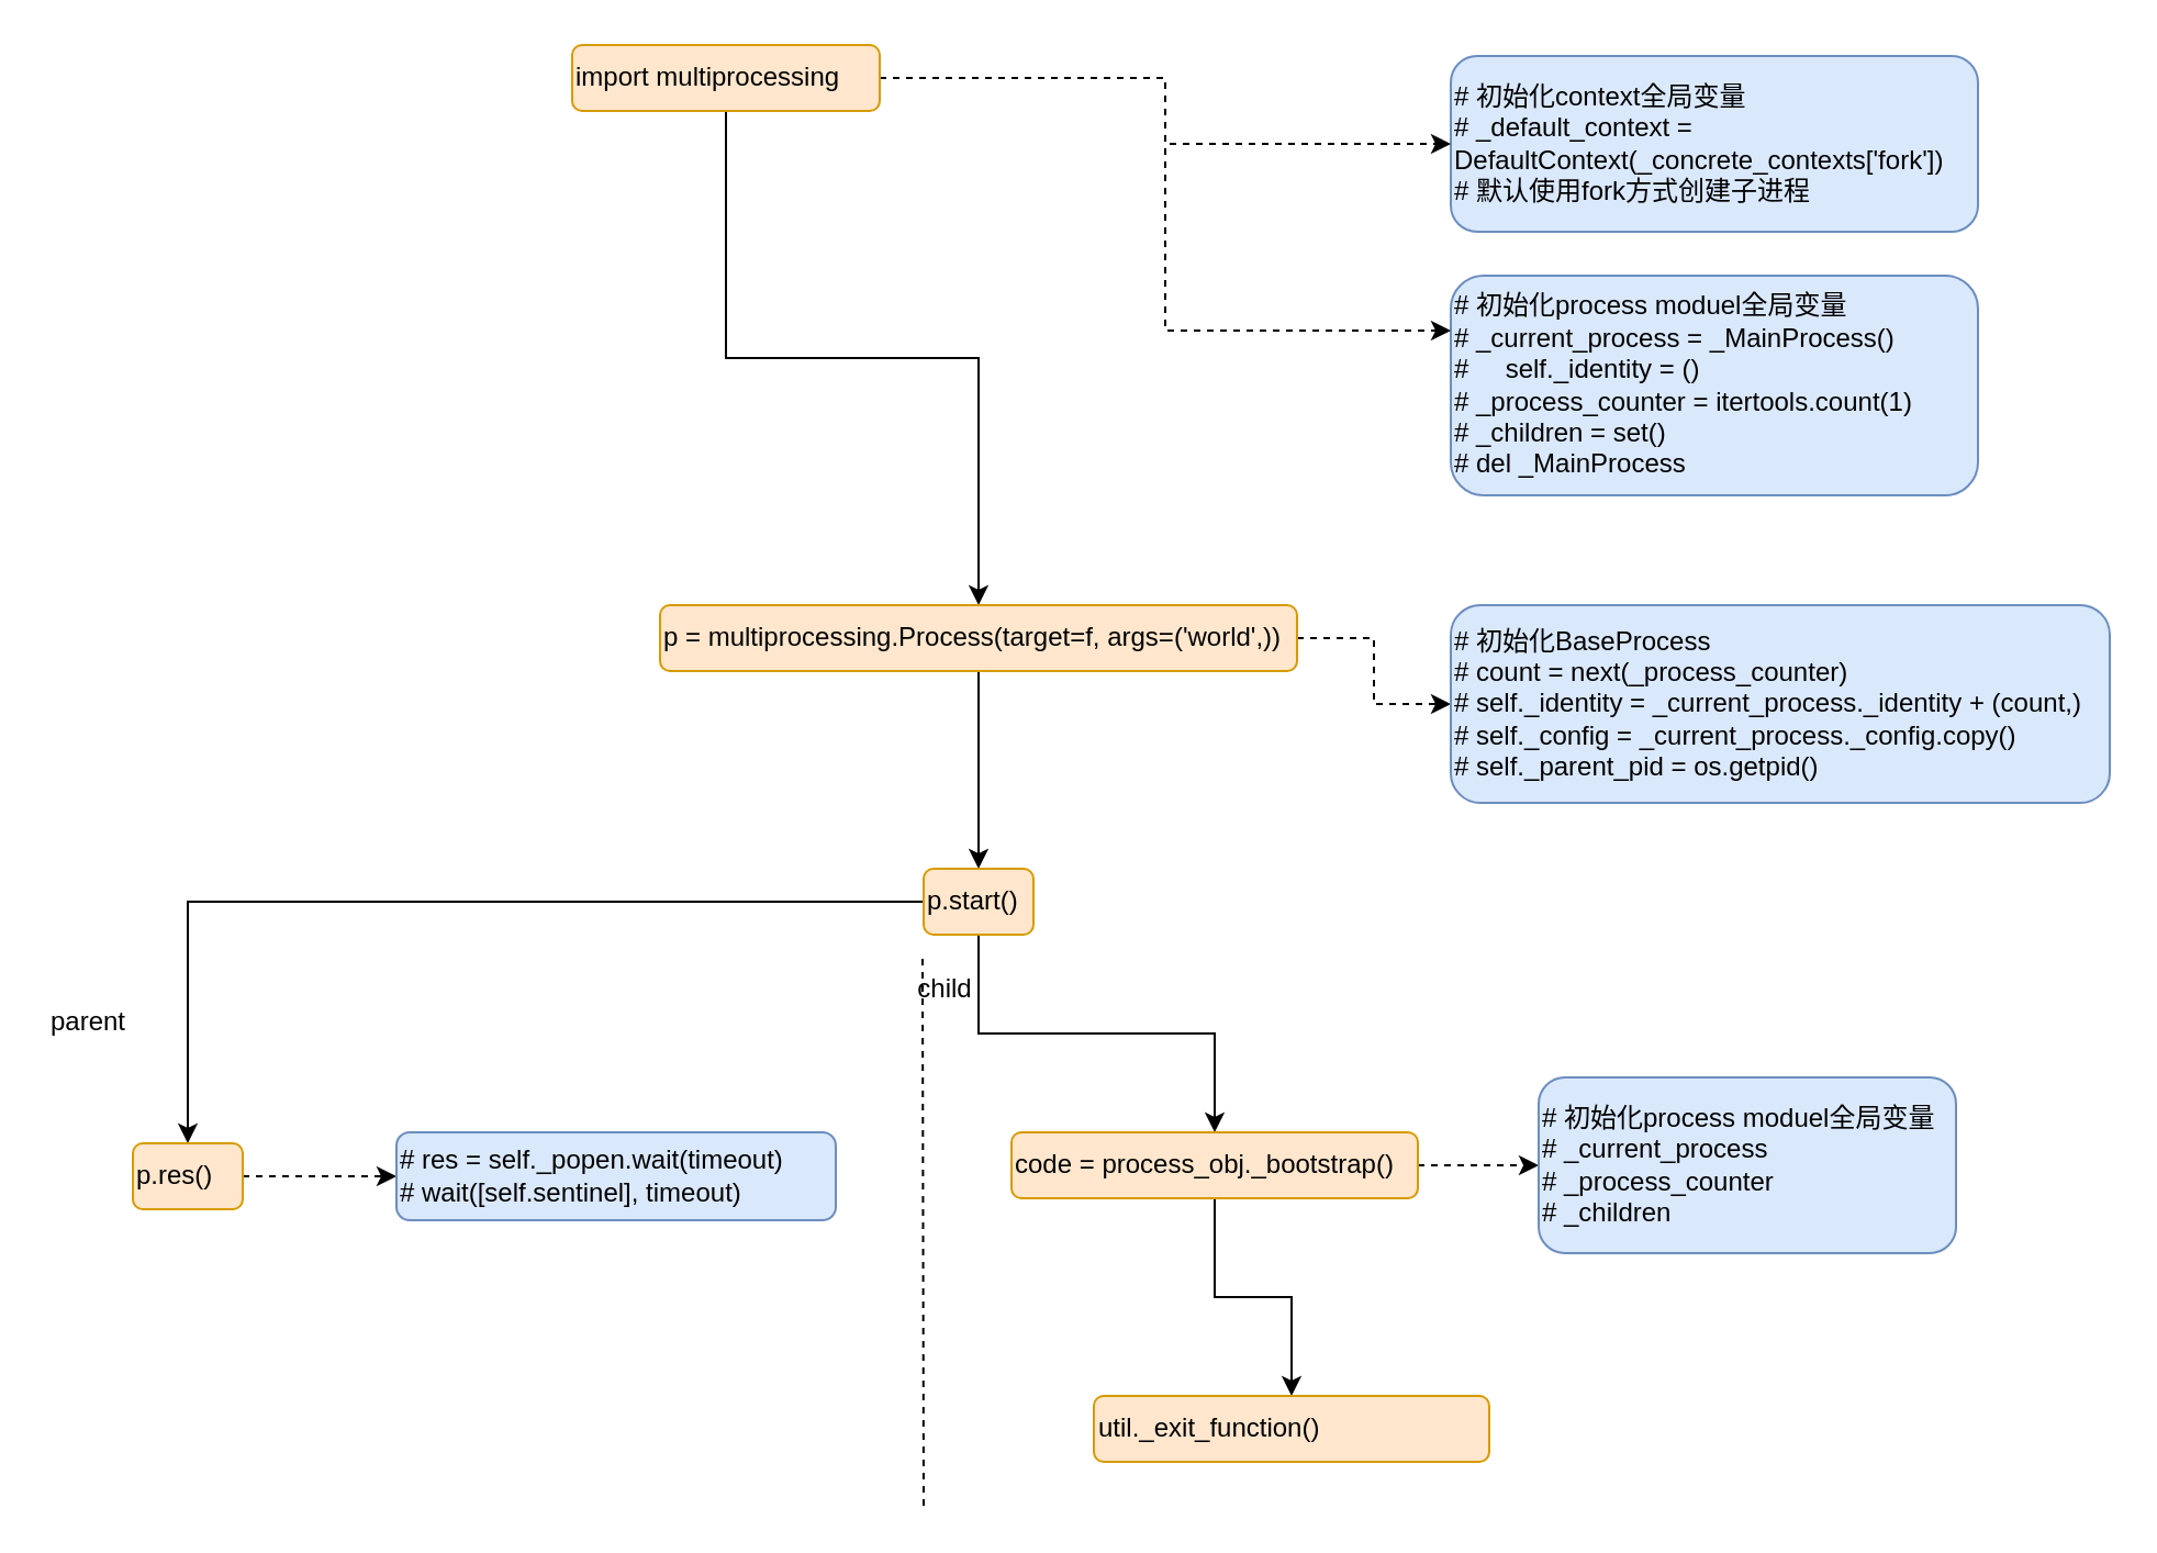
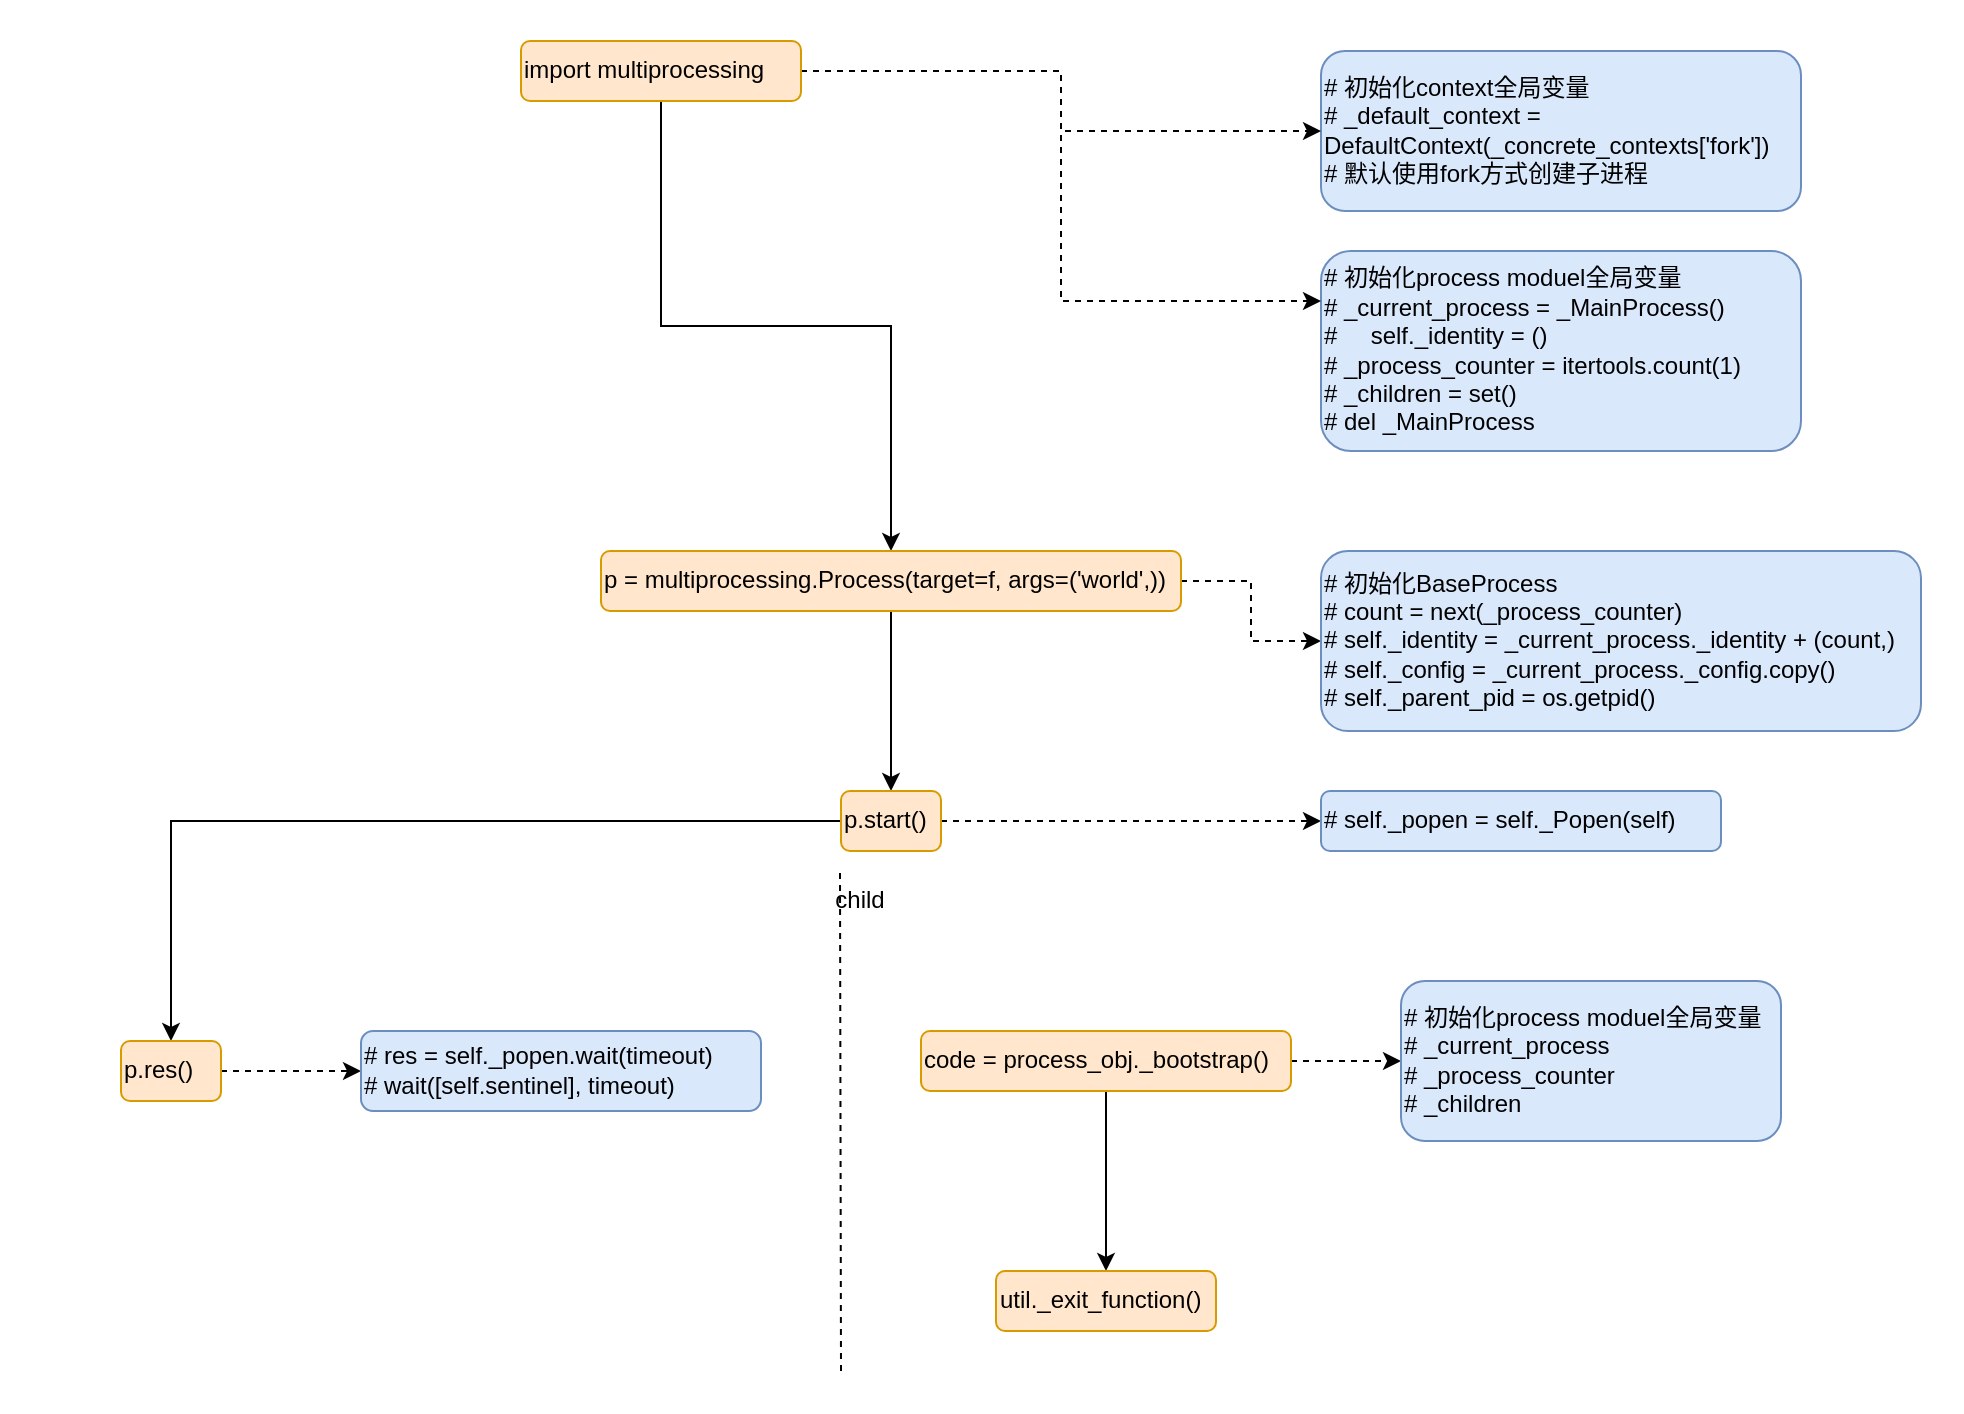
+ <mxCell id="13" style="edgeStyle=orthogonalEdgeStyle;rounded=0;orthogonalLoop=1;jettySize=auto;html=1;dashed=1;" parent="1" source="15" target="18" edge="1"><mxGeometry relative="1" as="geometry" /></mxCell>
+ <mxCell id="18" value="&lt;div&gt;# self._popen = self._Popen(self)&lt;/div&gt;" style="rounded=1;whiteSpace=wrap;html=1;align=left;fillColor=#dae8fc;strokeColor=#6c8ebf;direction=west;" parent="1" vertex="1"><mxGeometry x="660" y="395" width="200" height="30" as="geometry" /></mxCell>
- <mxCell id="25" value="parent" style="text;html=1;strokeColor=none;fillColor=none;align=center;verticalAlign=middle;whiteSpace=wrap;rounded=0;dashed=1;" parent="1" vertex="1"><mxGeometry x="20" y="455" width="40" height="20" as="geometry" /></mxCell>
- <mxCell id="14" style="edgeStyle=orthogonalEdgeStyle;rounded=0;orthogonalLoop=1;jettySize=auto;html=1;" parent="1" source="15" target="22" edge="1"><mxGeometry relative="1" as="geometry" /></mxCell>
- <mxCell id="26" value="util._exit_function()" style="rounded=1;whiteSpace=wrap;html=1;align=left;fillColor=#ffe6cc;strokeColor=#d79b00;" parent="1" vertex="1"><mxGeometry x="497.5" y="635" width="180" height="30" as="geometry" /></mxCell>
+ <mxCell id="26" value="util._exit_function()" style="rounded=1;whiteSpace=wrap;html=1;align=left;fillColor=#ffe6cc;strokeColor=#d79b00;" parent="1" vertex="1"><mxGeometry x="497.5" y="635" width="110" height="30" as="geometry" /></mxCell>
